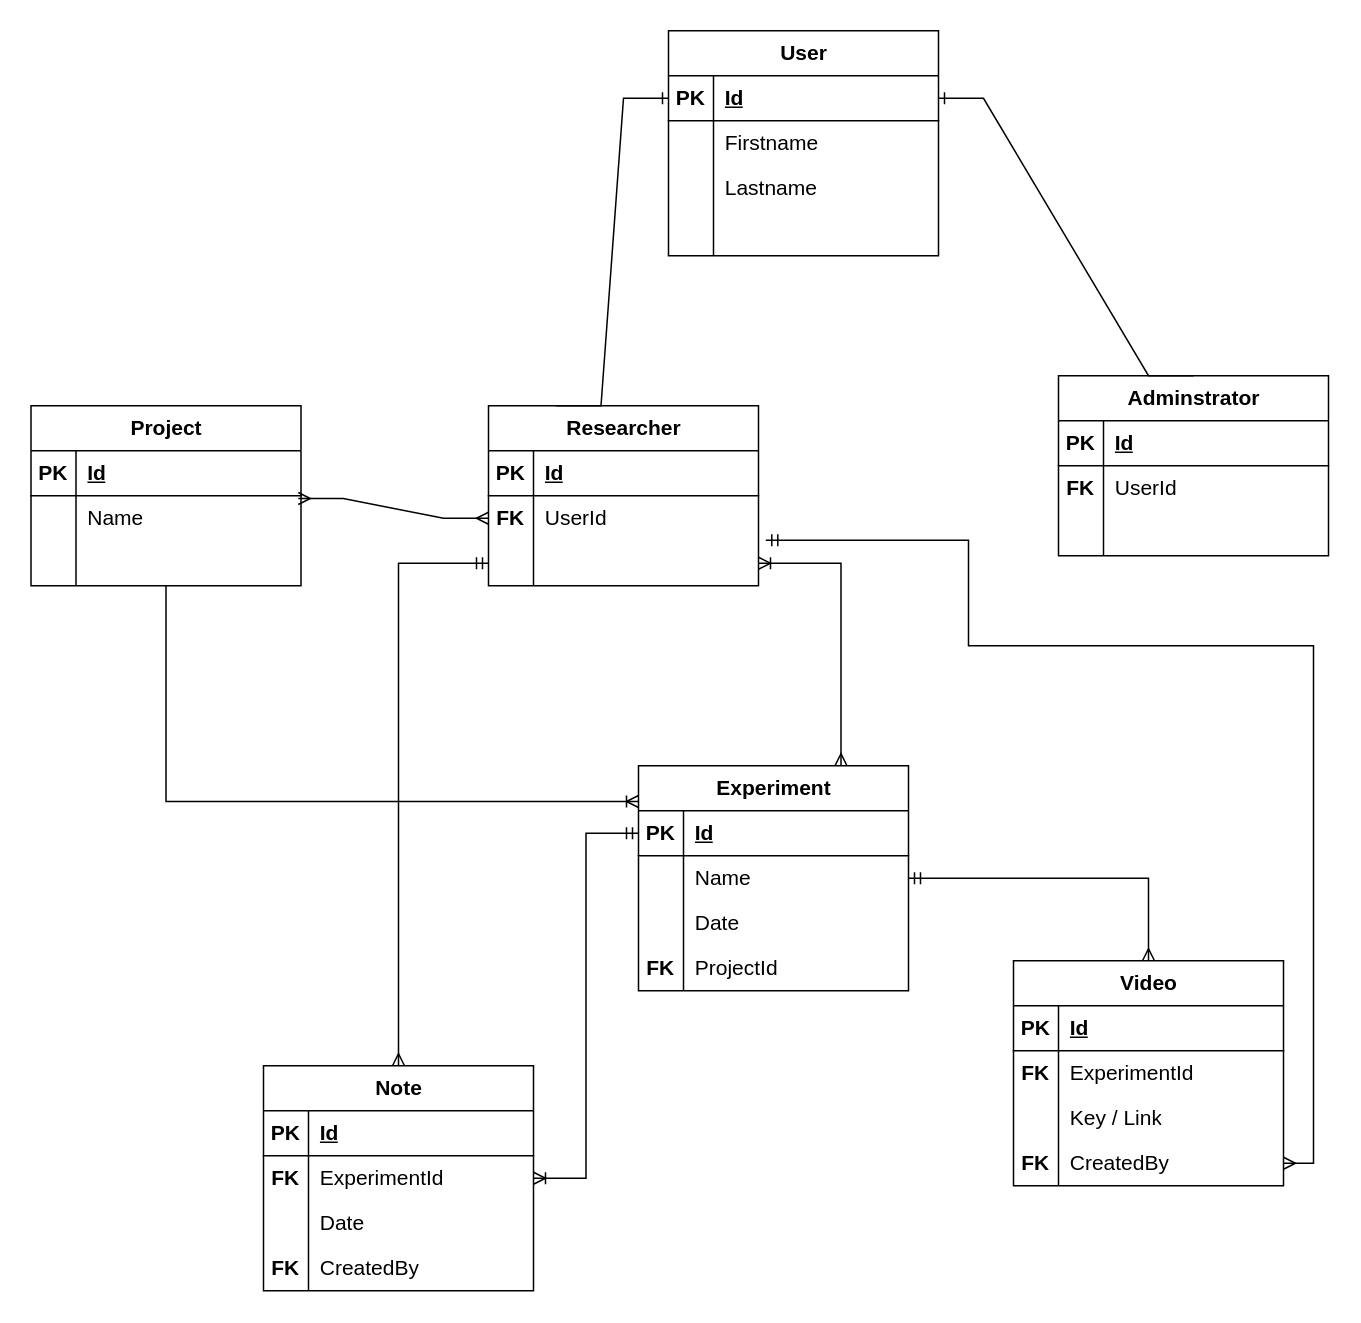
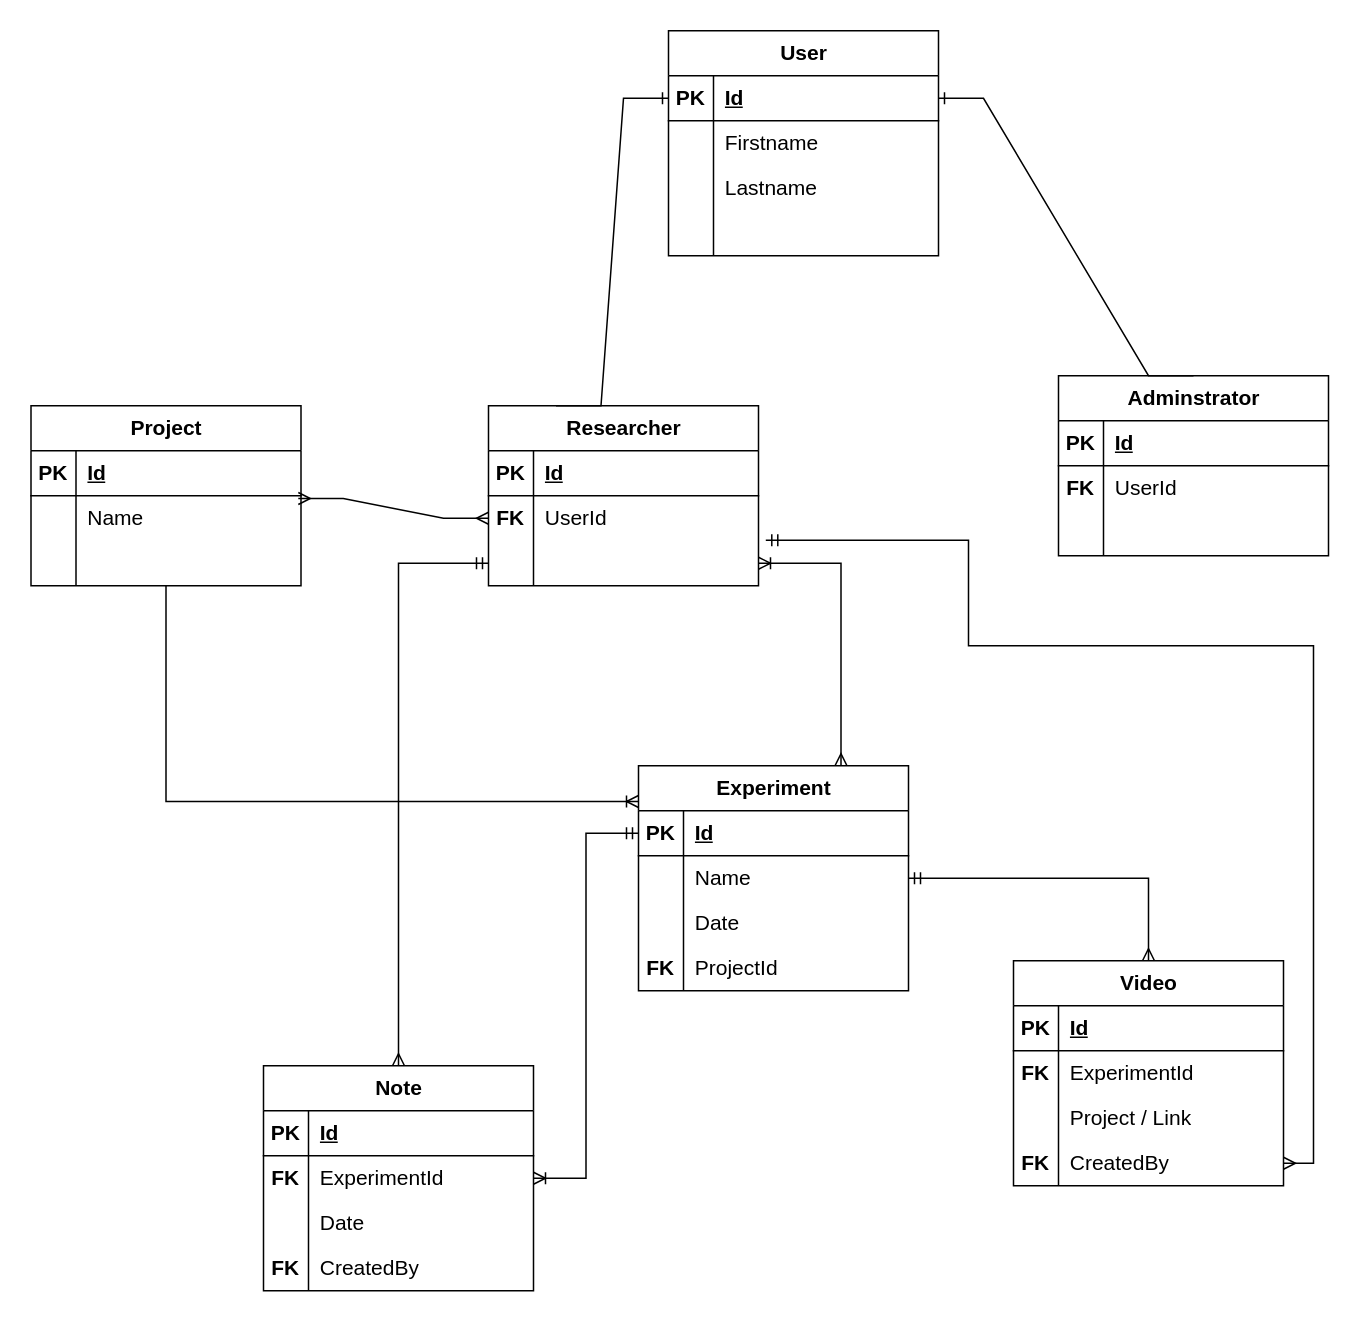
- <mxCell id="83" value="Key / Link" style="shape=partialRectangle;connectable=0;fillColor=none;top=0;left=0;bottom=0;right=0;align=left;spacingLeft=6;overflow=hidden;whiteSpace=wrap;html=1;fontSize=14;" vertex="1" parent="81"><mxGeometry x="30" width="150" height="30" as="geometry"><mxRectangle width="150" height="30" as="alternateBounds" /></mxGeometry></mxCell>
+ <mxCell id="83" value="Project / Link" style="shape=partialRectangle;connectable=0;fillColor=none;top=0;left=0;bottom=0;right=0;align=left;spacingLeft=6;overflow=hidden;whiteSpace=wrap;html=1;fontSize=14;" vertex="1" parent="81"><mxGeometry x="30" width="150" height="30" as="geometry"><mxRectangle width="150" height="30" as="alternateBounds" /></mxGeometry></mxCell>
